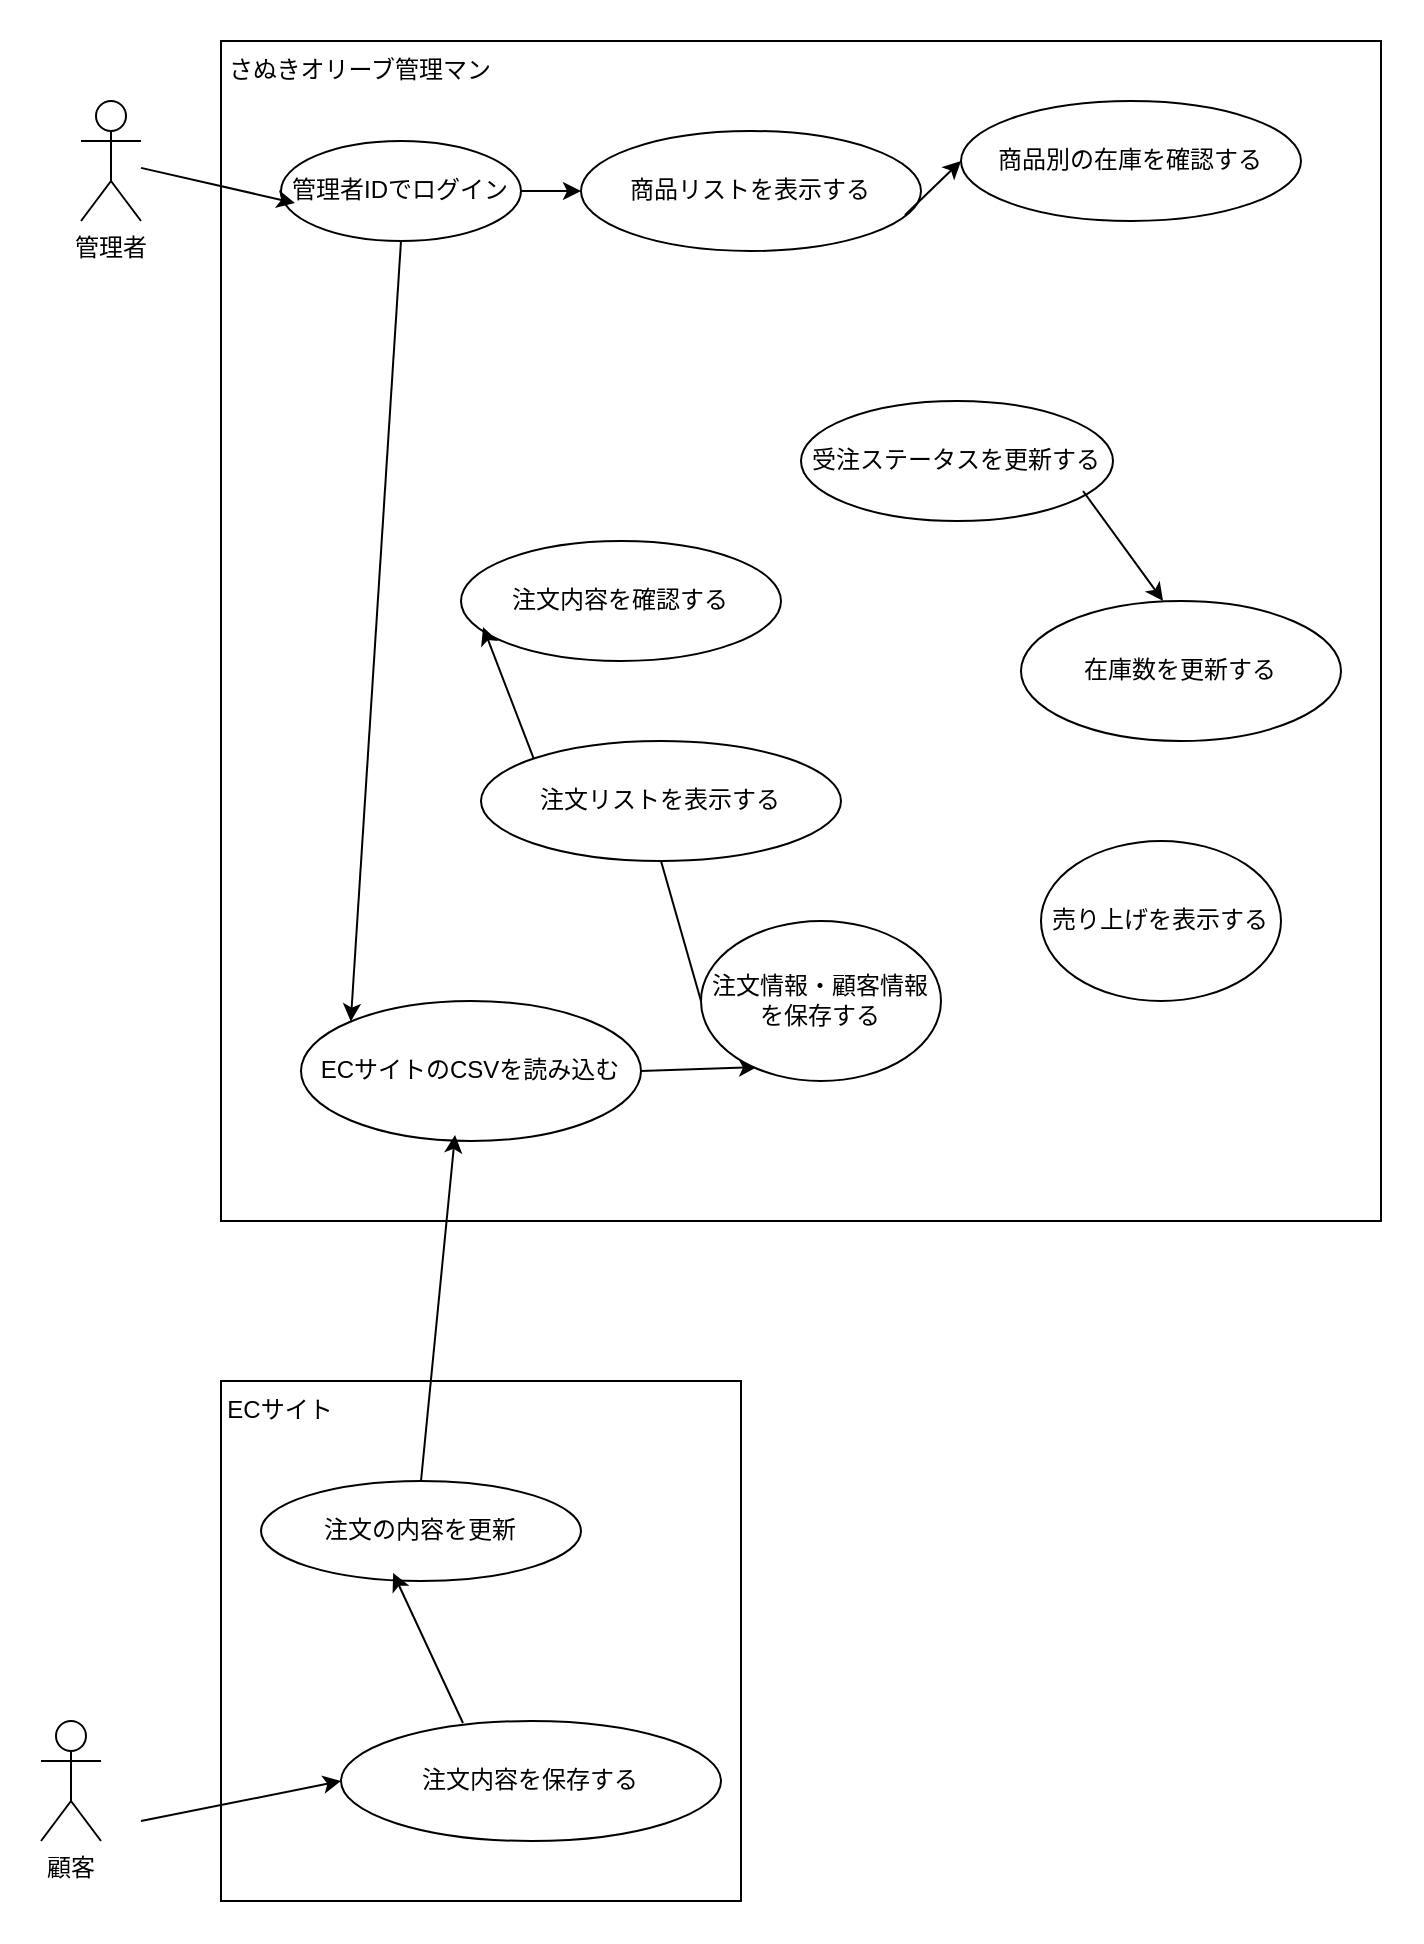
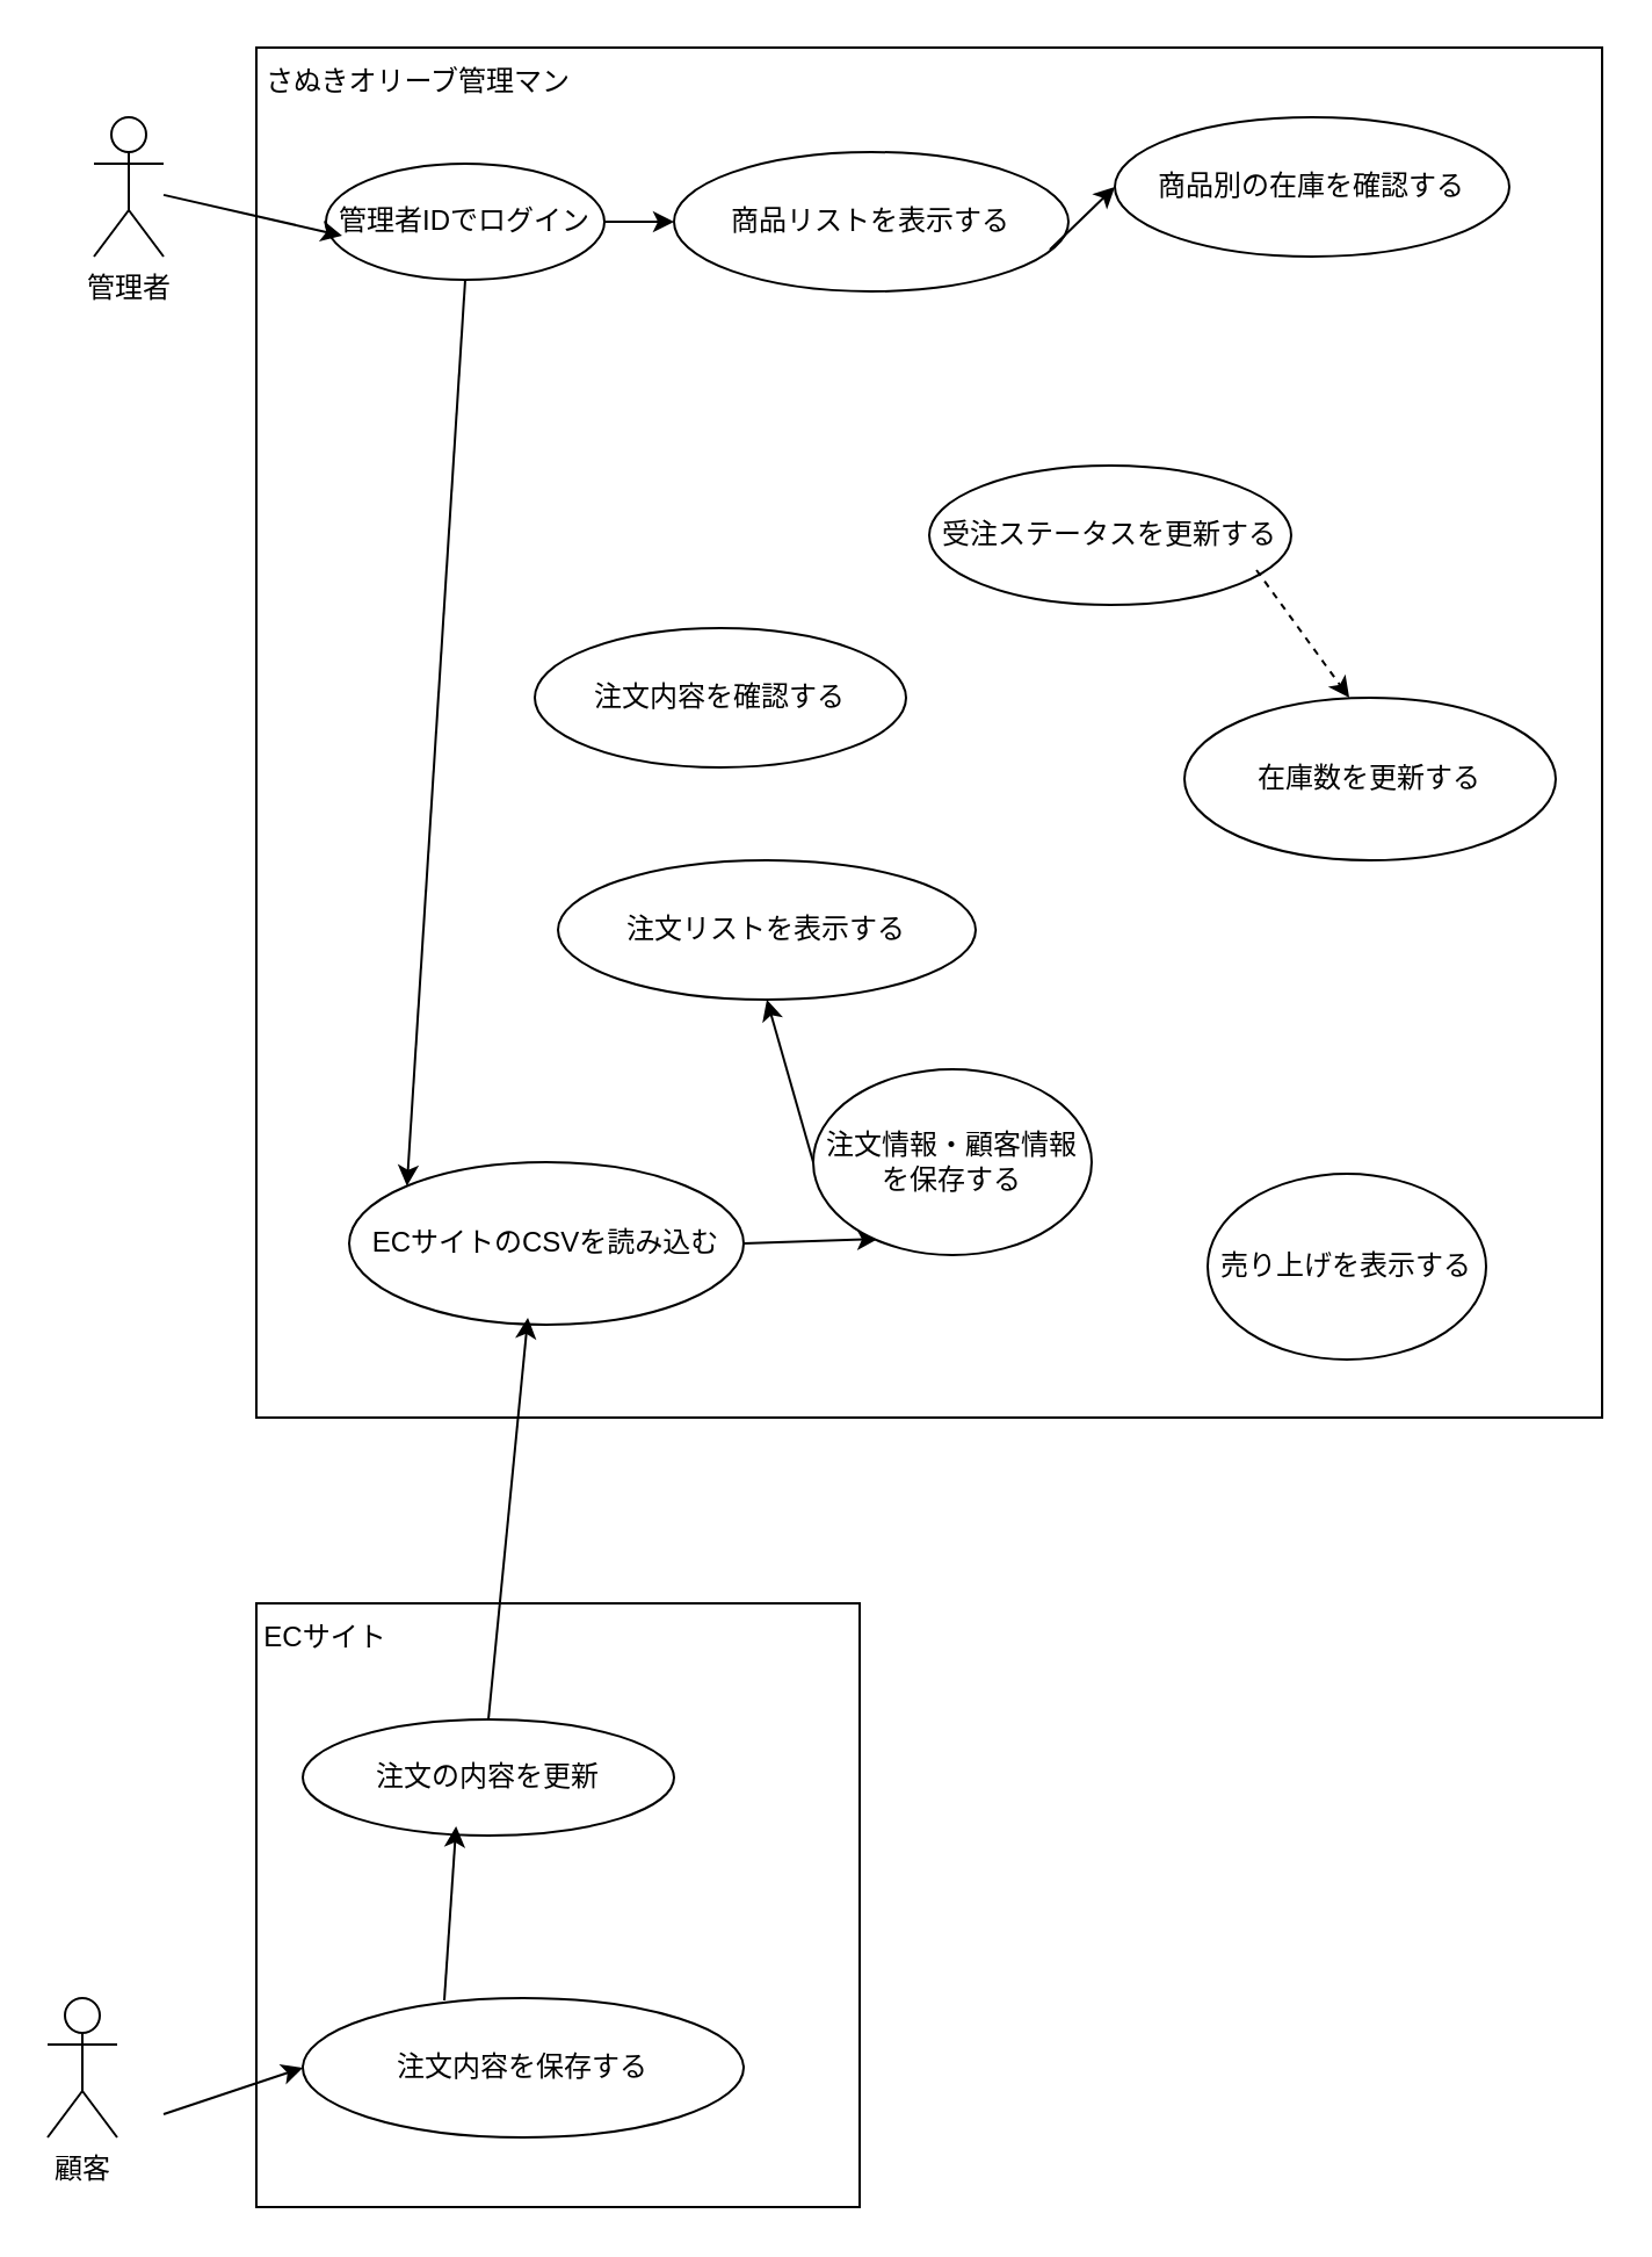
- <mxCell id="27" value="" style="endArrow=classic;html=1;rounded=0;exitX=0.904;exitY=0.75;exitDx=0;exitDy=0;exitPerimeter=0;entryX=0.444;entryY=0;entryDx=0;entryDy=0;entryPerimeter=0;" edge="1" parent="1" source="25" target="26"><mxGeometry width="50" height="50" relative="1" as="geometry"><mxPoint x="590" y="270" as="sourcePoint" /><mxPoint x="640" y="220" as="targetPoint" /></mxGeometry></mxCell>
+ <mxCell id="27" value="" style="endArrow=classic;html=1;rounded=0;exitX=0.904;exitY=0.75;exitDx=0;exitDy=0;exitPerimeter=0;entryX=0.444;entryY=0;entryDx=0;entryDy=0;entryPerimeter=0;dashed=1;" edge="1" parent="1" source="25" target="26"><mxGeometry width="50" height="50" relative="1" as="geometry"><mxPoint x="590" y="270" as="sourcePoint" /><mxPoint x="640" y="220" as="targetPoint" /></mxGeometry></mxCell>
- <mxCell id="20" value="" style="endArrow=classic;html=1;rounded=0;exitX=0;exitY=0;exitDx=0;exitDy=0;entryX=0.069;entryY=0.717;entryDx=0;entryDy=0;entryPerimeter=0;" edge="1" parent="1" source="17" target="19"><mxGeometry width="50" height="50" relative="1" as="geometry"><mxPoint x="360" y="490" as="sourcePoint" /><mxPoint x="430.711" y="440" as="targetPoint" /></mxGeometry></mxCell>
- <mxCell id="18" value="" style="endArrow=none;html=1;rounded=0;exitX=0;exitY=0.5;exitDx=0;exitDy=0;entryX=0.5;entryY=1;entryDx=0;entryDy=0;" edge="1" parent="1" source="29" target="17"><mxGeometry width="50" height="50" relative="1" as="geometry"><mxPoint x="360" y="540" as="sourcePoint" /><mxPoint x="410" y="490" as="targetPoint" /></mxGeometry></mxCell>
+ <mxCell id="18" value="" style="endArrow=classic;html=1;rounded=0;exitX=0;exitY=0.5;exitDx=0;exitDy=0;entryX=0.5;entryY=1;entryDx=0;entryDy=0;" edge="1" parent="1" source="29" target="17"><mxGeometry width="50" height="50" relative="1" as="geometry"><mxPoint x="360" y="540" as="sourcePoint" /><mxPoint x="410" y="490" as="targetPoint" /></mxGeometry></mxCell>
- <mxCell id="30" value="売り上げを表示する" style="ellipse;whiteSpace=wrap;html=1;" vertex="1" parent="1"><mxGeometry x="520" y="420" width="120" height="80" as="geometry" /></mxCell>
+ <mxCell id="30" value="売り上げを表示する" style="ellipse;whiteSpace=wrap;html=1;" vertex="1" parent="1"><mxGeometry x="520" y="505" width="120" height="80" as="geometry" /></mxCell>
- <mxCell id="22" value="注文内容を保存する" style="ellipse;whiteSpace=wrap;html=1;" vertex="1" parent="1"><mxGeometry x="170" y="860" width="190" height="60" as="geometry" /></mxCell>
+ <mxCell id="22" value="注文内容を保存する" style="ellipse;whiteSpace=wrap;html=1;" vertex="1" parent="1"><mxGeometry x="130" y="860" width="190" height="60" as="geometry" /></mxCell>
